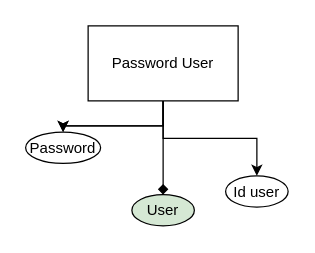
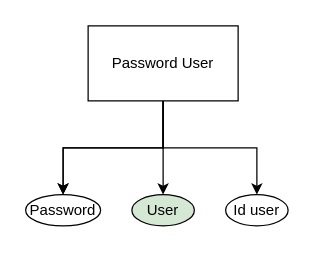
- <mxCell id="7" value="Password" style="ellipse;whiteSpace=wrap;html=1;" vertex="1" parent="1"><mxGeometry x="20" y="105" width="60" height="25" as="geometry" /></mxCell>
+ <mxCell id="7" value="Password" style="ellipse;whiteSpace=wrap;html=1;" vertex="1" parent="1"><mxGeometry x="20" y="155" width="60" height="25" as="geometry" /></mxCell>
- <mxCell id="4" style="edgeStyle=orthogonalEdgeStyle;rounded=0;orthogonalLoop=1;jettySize=auto;html=1;endArrow=diamond;" edge="1" parent="1" source="6" target="8"><mxGeometry relative="1" as="geometry" /></mxCell>
+ <mxCell id="4" style="edgeStyle=orthogonalEdgeStyle;rounded=0;orthogonalLoop=1;jettySize=auto;html=1;" edge="1" parent="1" source="6" target="8"><mxGeometry relative="1" as="geometry" /></mxCell>
- <mxCell id="9" value="Id user" style="ellipse;whiteSpace=wrap;html=1;" vertex="1" parent="1"><mxGeometry x="180" y="140" width="50" height="25" as="geometry" /></mxCell>
+ <mxCell id="9" value="Id user" style="ellipse;whiteSpace=wrap;html=1;" vertex="1" parent="1"><mxGeometry x="180" y="155" width="50" height="25" as="geometry" /></mxCell>
